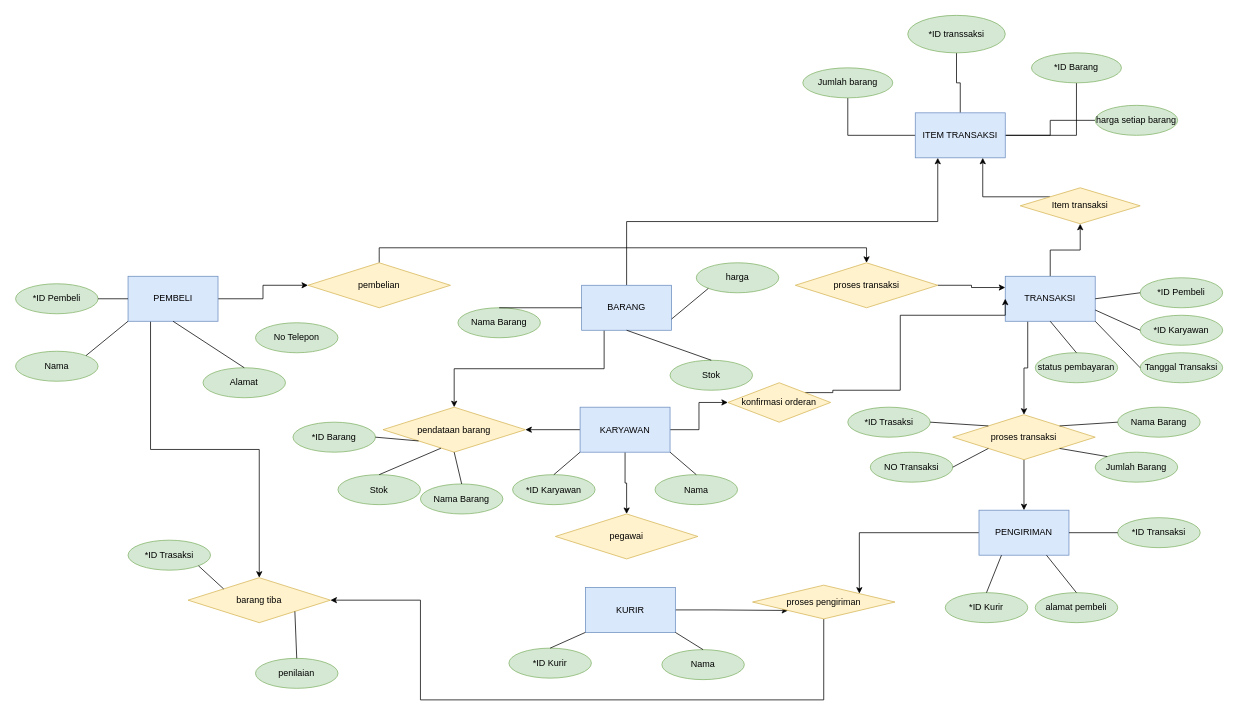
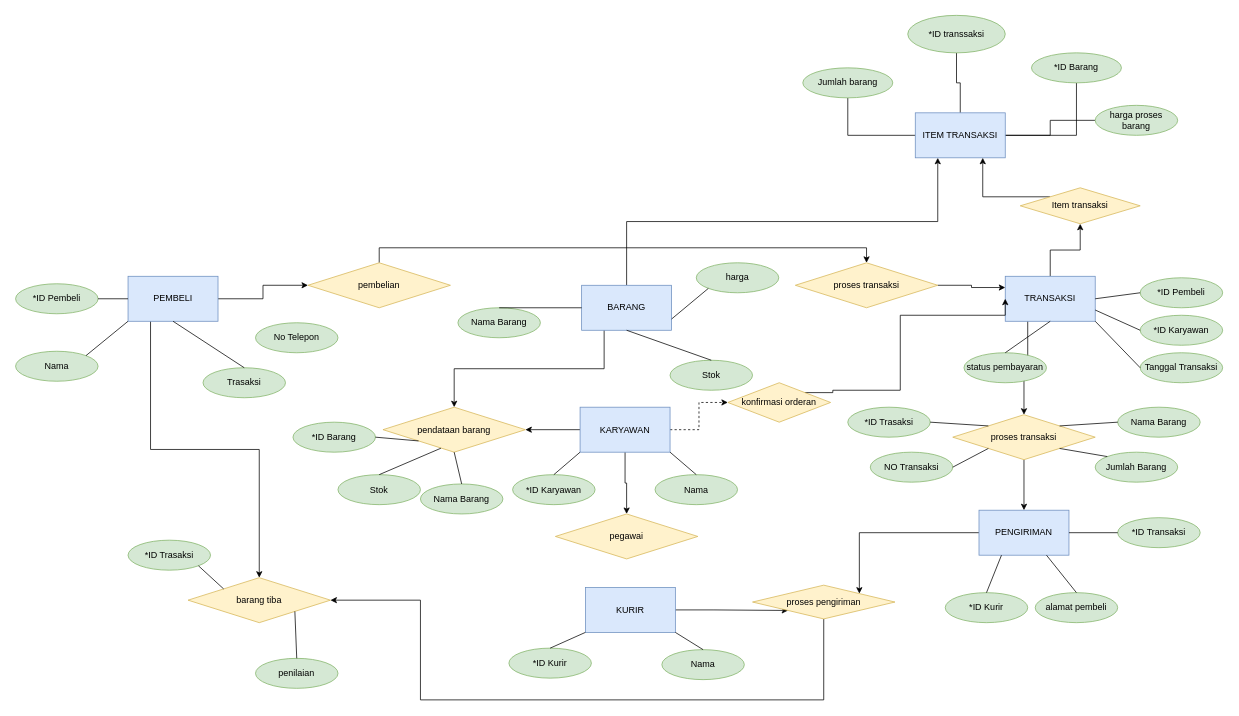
- <mxCell id="98" value="harga setiap barang" style="ellipse;whiteSpace=wrap;html=1;fillColor=#d5e8d4;strokeColor=#82b366;rounded=0;" vertex="1" parent="1"><mxGeometry x="1460" y="140" width="110" height="40" as="geometry" /></mxCell>
+ <mxCell id="98" value="harga proses barang" style="ellipse;whiteSpace=wrap;html=1;fillColor=#d5e8d4;strokeColor=#82b366;rounded=0;" vertex="1" parent="1"><mxGeometry x="1460" y="140" width="110" height="40" as="geometry" /></mxCell>
- <mxCell id="30" value="status pembayaran" style="ellipse;whiteSpace=wrap;html=1;fillColor=#d5e8d4;strokeColor=#82b366;" parent="1" vertex="1"><mxGeometry x="1380" y="470" width="110" height="40" as="geometry" /></mxCell>
+ <mxCell id="30" value="status pembayaran" style="ellipse;whiteSpace=wrap;html=1;fillColor=#d5e8d4;strokeColor=#82b366;" parent="1" vertex="1"><mxGeometry x="1285" y="470" width="110" height="40" as="geometry" /></mxCell>
- <mxCell id="25" value="Alamat" style="ellipse;whiteSpace=wrap;html=1;fillColor=#d5e8d4;strokeColor=#82b366;" parent="1" vertex="1"><mxGeometry x="270" y="490" width="110" height="40" as="geometry" /></mxCell>
+ <mxCell id="25" value="Trasaksi" style="ellipse;whiteSpace=wrap;html=1;fillColor=#d5e8d4;strokeColor=#82b366;" parent="1" vertex="1"><mxGeometry x="270" y="490" width="110" height="40" as="geometry" /></mxCell>
- <mxCell id="10" value="" style="edgeStyle=orthogonalEdgeStyle;rounded=0;orthogonalLoop=1;jettySize=auto;html=1;" edge="1" parent="1" source="11" target="87"><mxGeometry relative="1" as="geometry" /></mxCell>
+ <mxCell id="10" value="" style="edgeStyle=orthogonalEdgeStyle;rounded=0;orthogonalLoop=1;jettySize=auto;html=1;dashed=1;" edge="1" parent="1" source="11" target="87"><mxGeometry relative="1" as="geometry" /></mxCell>
